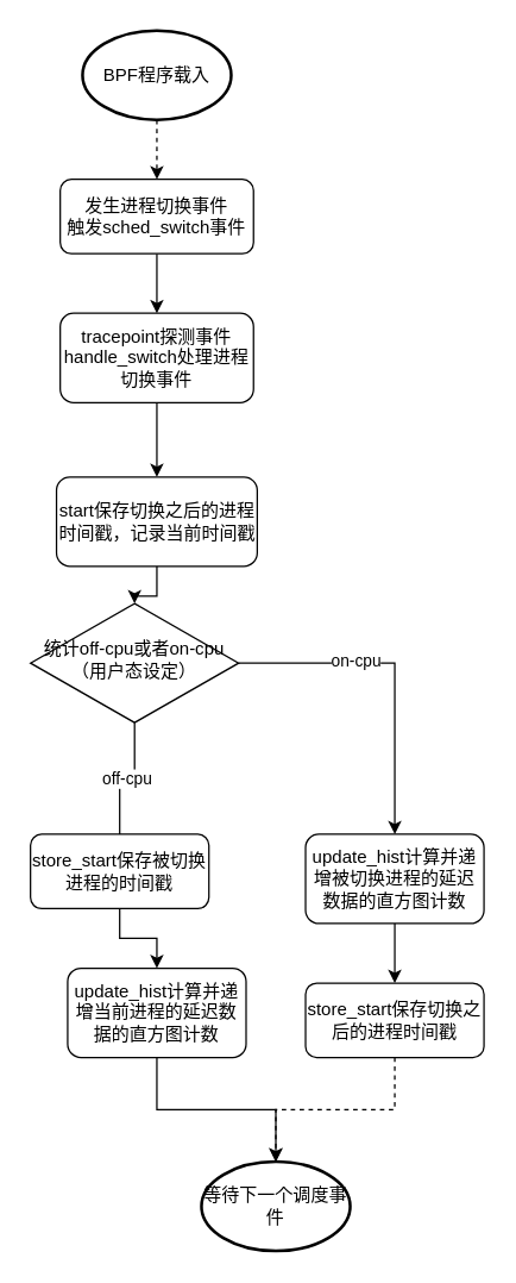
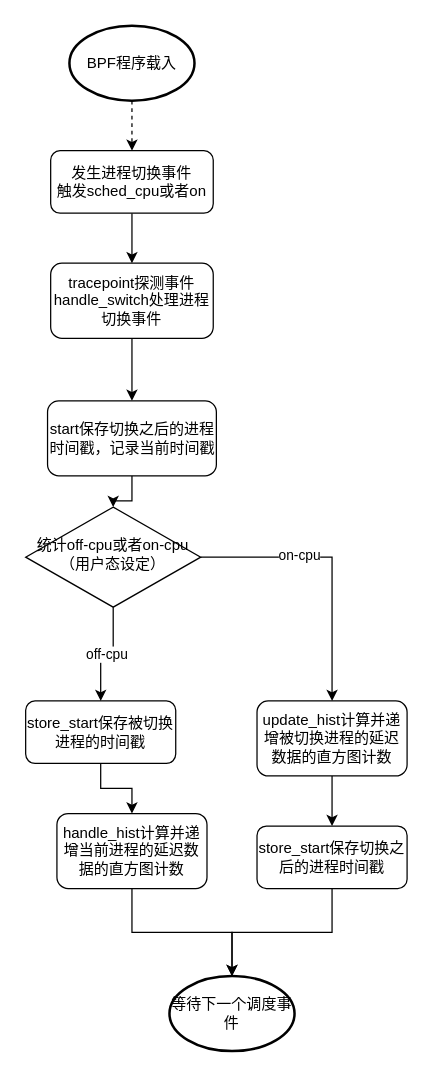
- <mxCell id="3" value="发生进程切换事件&lt;br&gt;触发sched_switch事件" style="rounded=1;whiteSpace=wrap;html=1;fontSize=12;glass=0;strokeWidth=1;shadow=0;" parent="1" vertex="1"><mxGeometry x="40" y="120" width="130" height="50" as="geometry" /></mxCell>
+ <mxCell id="3" value="发生进程切换事件&lt;br&gt;触发sched_cpu或者on" style="rounded=1;whiteSpace=wrap;html=1;fontSize=12;glass=0;strokeWidth=1;shadow=0;" parent="1" vertex="1"><mxGeometry x="40" y="120" width="130" height="50" as="geometry" /></mxCell>
- <mxCell id="12" value="off-cpu" style="edgeStyle=orthogonalEdgeStyle;rounded=0;orthogonalLoop=1;jettySize=auto;html=1;entryX=0.5;entryY=0;entryDx=0;entryDy=0;endArrow=none;" parent="1" source="13" target="17" edge="1"><mxGeometry relative="1" as="geometry" /></mxCell>
+ <mxCell id="12" value="off-cpu" style="edgeStyle=orthogonalEdgeStyle;rounded=0;orthogonalLoop=1;jettySize=auto;html=1;entryX=0.5;entryY=0;entryDx=0;entryDy=0;" parent="1" source="13" target="17" edge="1"><mxGeometry relative="1" as="geometry" /></mxCell>
- <mxCell id="21" value="update_hist计算并递增当前进程的延迟数据的直方图计数" style="rounded=1;whiteSpace=wrap;html=1;fontSize=12;glass=0;strokeWidth=1;shadow=0;" parent="1" vertex="1"><mxGeometry x="45" y="650" width="120" height="60" as="geometry" /></mxCell>
+ <mxCell id="21" value="handle_hist计算并递增当前进程的延迟数据的直方图计数" style="rounded=1;whiteSpace=wrap;html=1;fontSize=12;glass=0;strokeWidth=1;shadow=0;" parent="1" vertex="1"><mxGeometry x="45" y="650" width="120" height="60" as="geometry" /></mxCell>
- <mxCell id="18" style="edgeStyle=orthogonalEdgeStyle;rounded=0;orthogonalLoop=1;jettySize=auto;html=1;dashed=1;" edge="1" parent="1" source="19" target="22"><mxGeometry relative="1" as="geometry" /></mxCell>
+ <mxCell id="18" style="edgeStyle=orthogonalEdgeStyle;rounded=0;orthogonalLoop=1;jettySize=auto;html=1;" edge="1" parent="1" source="19" target="22"><mxGeometry relative="1" as="geometry" /></mxCell>
